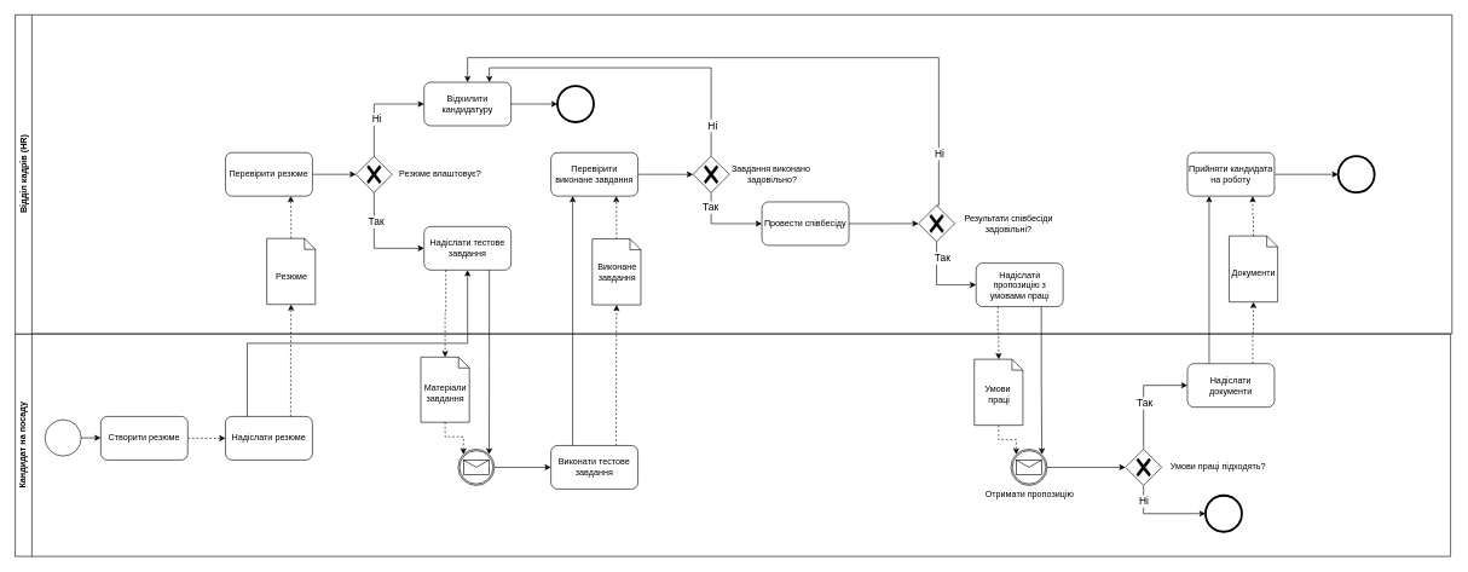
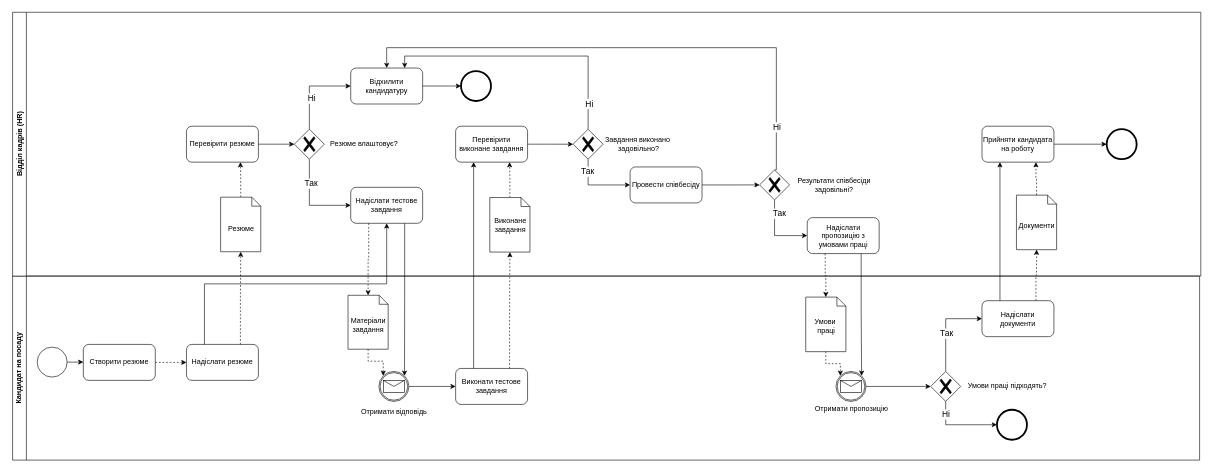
+ <mxCell id="23" value="Отримати відповідь" style="text;html=1;align=center;verticalAlign=middle;resizable=0;points=[];autosize=1;strokeColor=none;fillColor=none;" parent="2" vertex="1"><mxGeometry x="572" y="214.09" width="128" height="26" as="geometry" /></mxCell>
